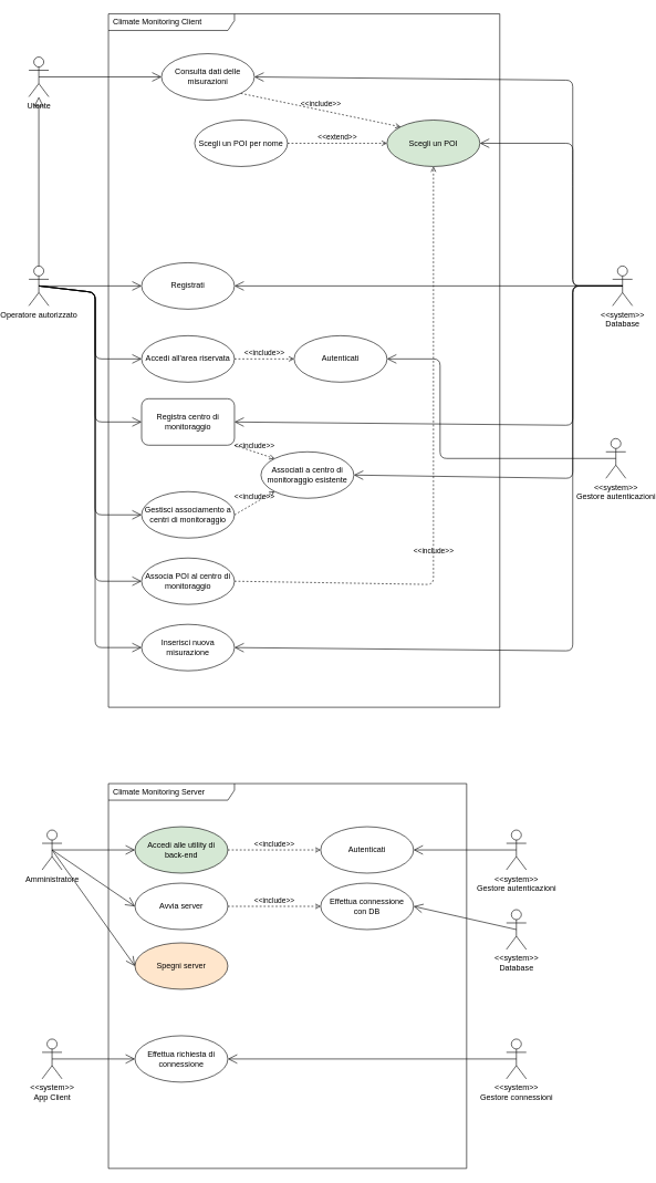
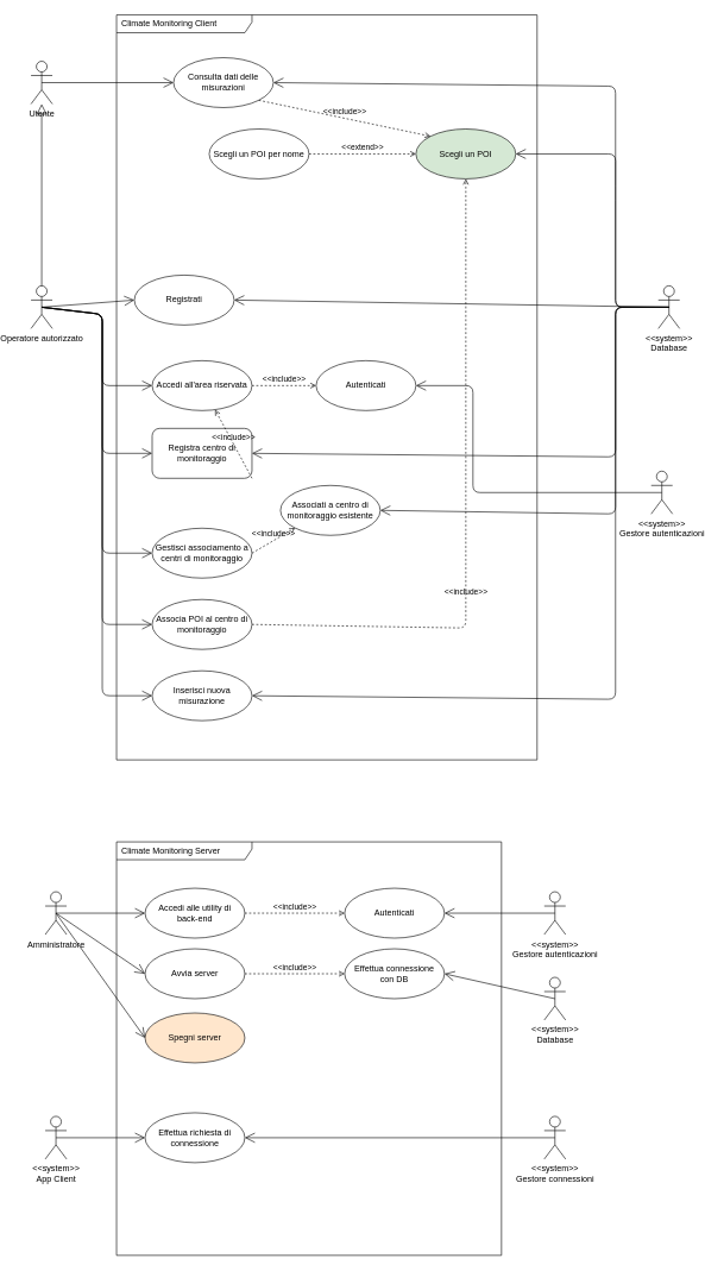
- <mxCell id="14" value="Registrati" style="ellipse;whiteSpace=wrap;html=1;" parent="1" vertex="1"><mxGeometry x="190" y="395" width="140" height="70" as="geometry" /></mxCell>
+ <mxCell id="14" value="Registrati" style="ellipse;whiteSpace=wrap;html=1;" parent="1" vertex="1"><mxGeometry x="165" y="385" width="140" height="70" as="geometry" /></mxCell>
- <mxCell id="26" value="&amp;lt;&amp;lt;include&amp;gt;&amp;gt;" style="html=1;verticalAlign=bottom;labelBackgroundColor=none;endArrow=open;endFill=0;dashed=1;entryX=0;entryY=0;entryDx=0;entryDy=0;exitX=1;exitY=1;exitDx=0;exitDy=0;" parent="1" source="20" target="29" edge="1"><mxGeometry width="160" relative="1" as="geometry"><mxPoint x="340" y="555" as="sourcePoint" /><mxPoint x="460" y="555" as="targetPoint" /><mxPoint as="offset" /></mxGeometry></mxCell>
+ <mxCell id="26" value="&amp;lt;&amp;lt;include&amp;gt;&amp;gt;" style="html=1;verticalAlign=bottom;labelBackgroundColor=none;endArrow=open;endFill=0;dashed=1;exitX=1;exitY=1;exitDx=0;exitDy=0;" parent="1" source="20" target="15" edge="1"><mxGeometry width="160" relative="1" as="geometry"><mxPoint x="340" y="555" as="sourcePoint" /><mxPoint x="460" y="555" as="targetPoint" /><mxPoint as="offset" /></mxGeometry></mxCell>
- <mxCell id="45" value="Accedi alle utility di &lt;br&gt;back-end" style="ellipse;whiteSpace=wrap;html=1;fillColor=#d5e8d4;" parent="1" vertex="1"><mxGeometry x="180" y="1245" width="140" height="70" as="geometry" /></mxCell>
+ <mxCell id="45" value="Accedi alle utility di &lt;br&gt;back-end" style="ellipse;whiteSpace=wrap;html=1;" parent="1" vertex="1"><mxGeometry x="180" y="1245" width="140" height="70" as="geometry" /></mxCell>
